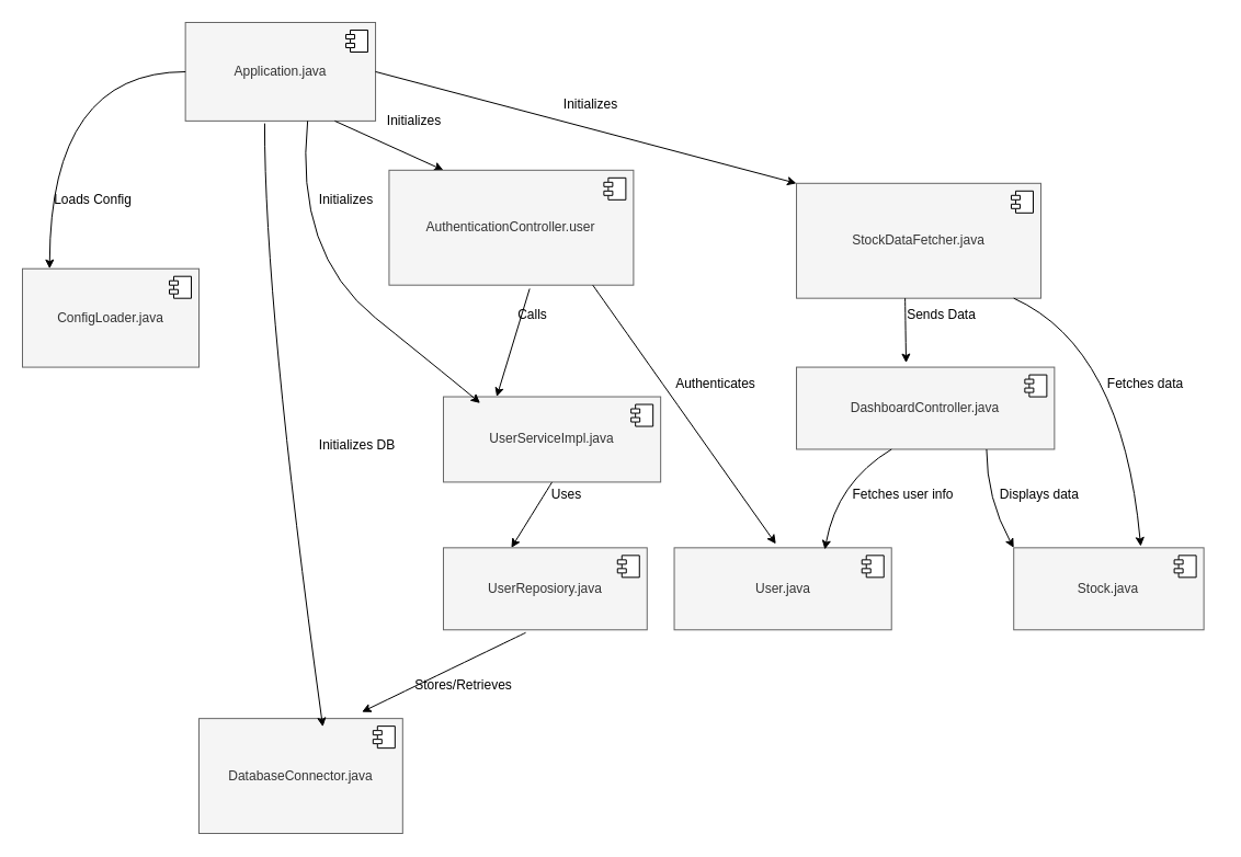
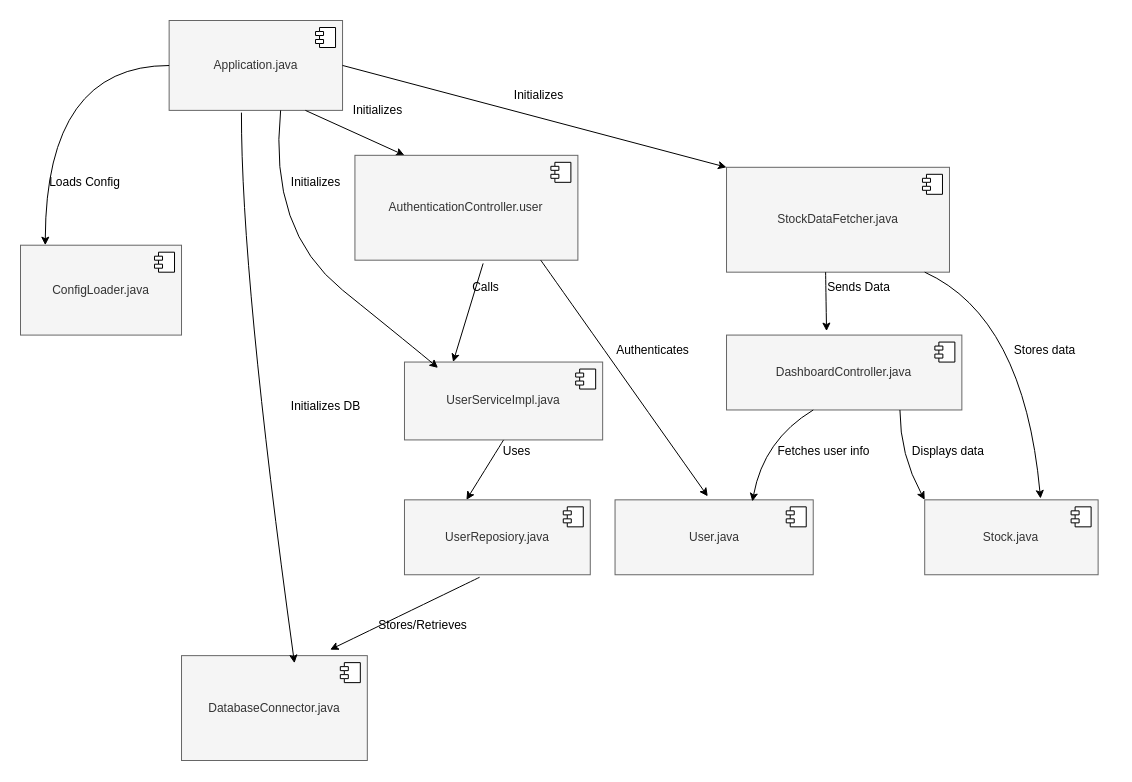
- <mxCell id="42" value="Fetches data" style="text;html=1;align=center;verticalAlign=middle;resizable=0;points=[];autosize=1;strokeColor=none;fillColor=none;" parent="2" vertex="1"><mxGeometry x="978.523" y="314.575" width="90" height="30" as="geometry" /></mxCell>
+ <mxCell id="42" value="Stores data" style="text;html=1;align=center;verticalAlign=middle;resizable=0;points=[];autosize=1;strokeColor=none;fillColor=none;" parent="2" vertex="1"><mxGeometry x="978.523" y="314.575" width="90" height="30" as="geometry" /></mxCell>
